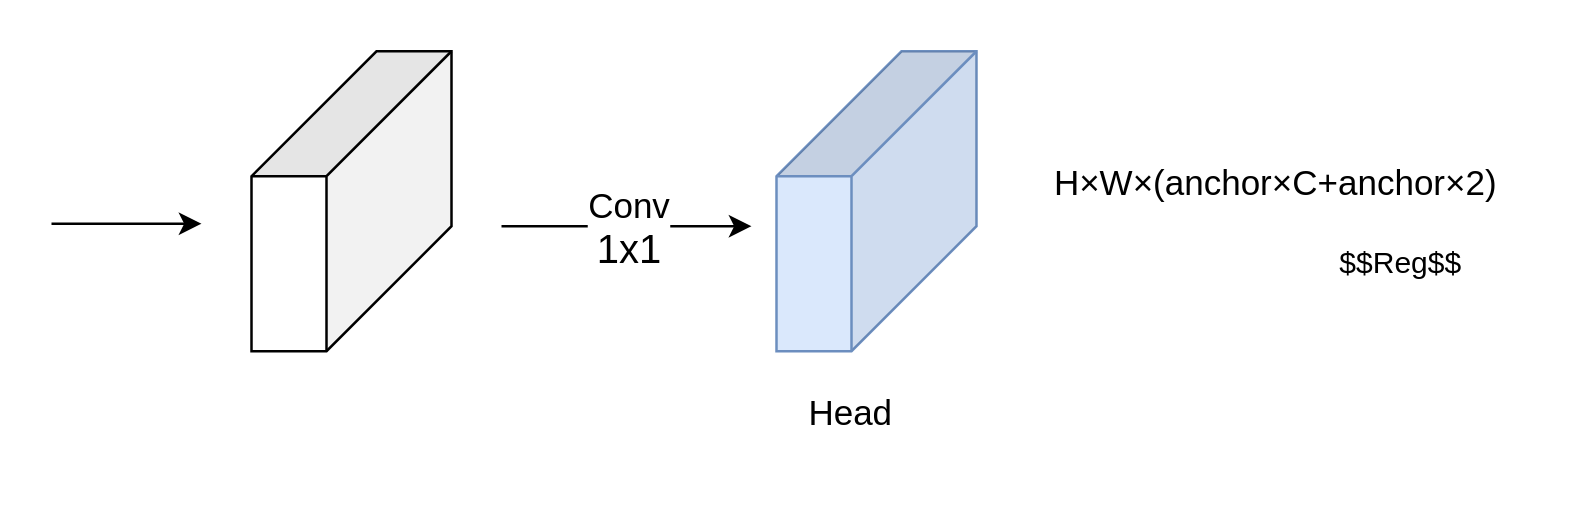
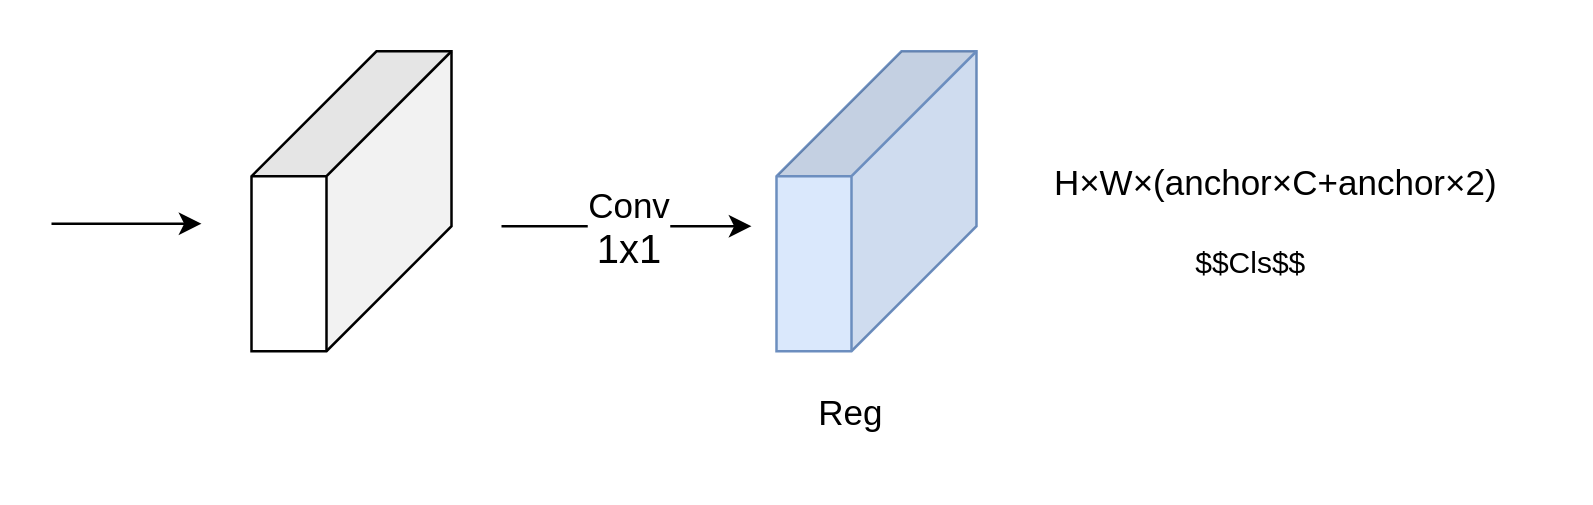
+ <mxCell id="5" value="&lt;font face=&quot;Helvetica&quot;&gt;$$Cls$$&lt;/font&gt;" style="text;html=1;align=center;verticalAlign=middle;whiteSpace=wrap;rounded=0;" vertex="1" parent="1"><mxGeometry x="470" y="90" width="60" height="30" as="geometry" /></mxCell>
- <mxCell id="6" value="$$Reg$$" style="text;html=1;align=center;verticalAlign=middle;whiteSpace=wrap;rounded=0;" vertex="1" parent="1"><mxGeometry x="530" y="90" width="60" height="30" as="geometry" /></mxCell>
- <mxCell id="10" value="&lt;font style=&quot;font-size: 14px;&quot;&gt;Head&lt;/font&gt;" style="text;html=1;align=center;verticalAlign=middle;whiteSpace=wrap;rounded=0;" vertex="1" parent="1"><mxGeometry x="310" y="150" width="60" height="30" as="geometry" /></mxCell>
+ <mxCell id="10" value="&lt;font style=&quot;font-size: 14px;&quot;&gt;Reg&lt;/font&gt;" style="text;html=1;align=center;verticalAlign=middle;whiteSpace=wrap;rounded=0;" vertex="1" parent="1"><mxGeometry x="310" y="150" width="60" height="30" as="geometry" /></mxCell>
